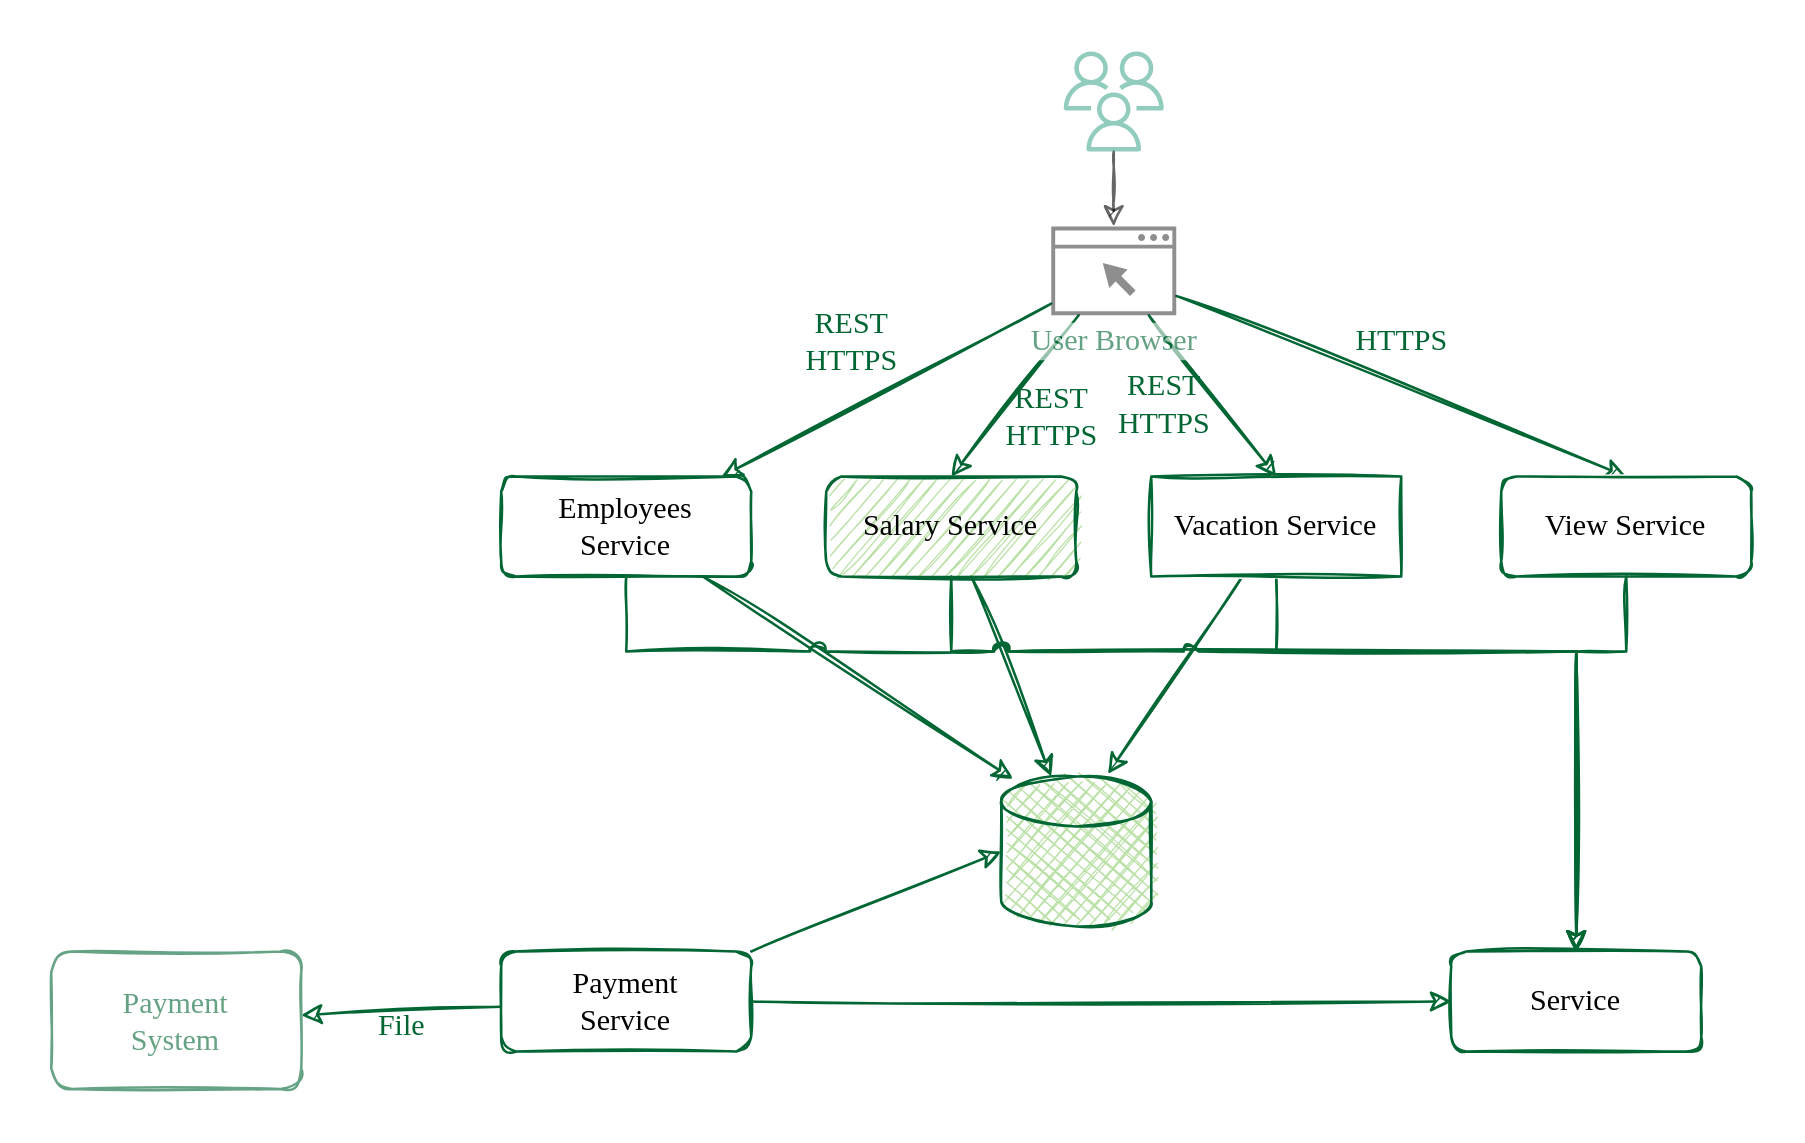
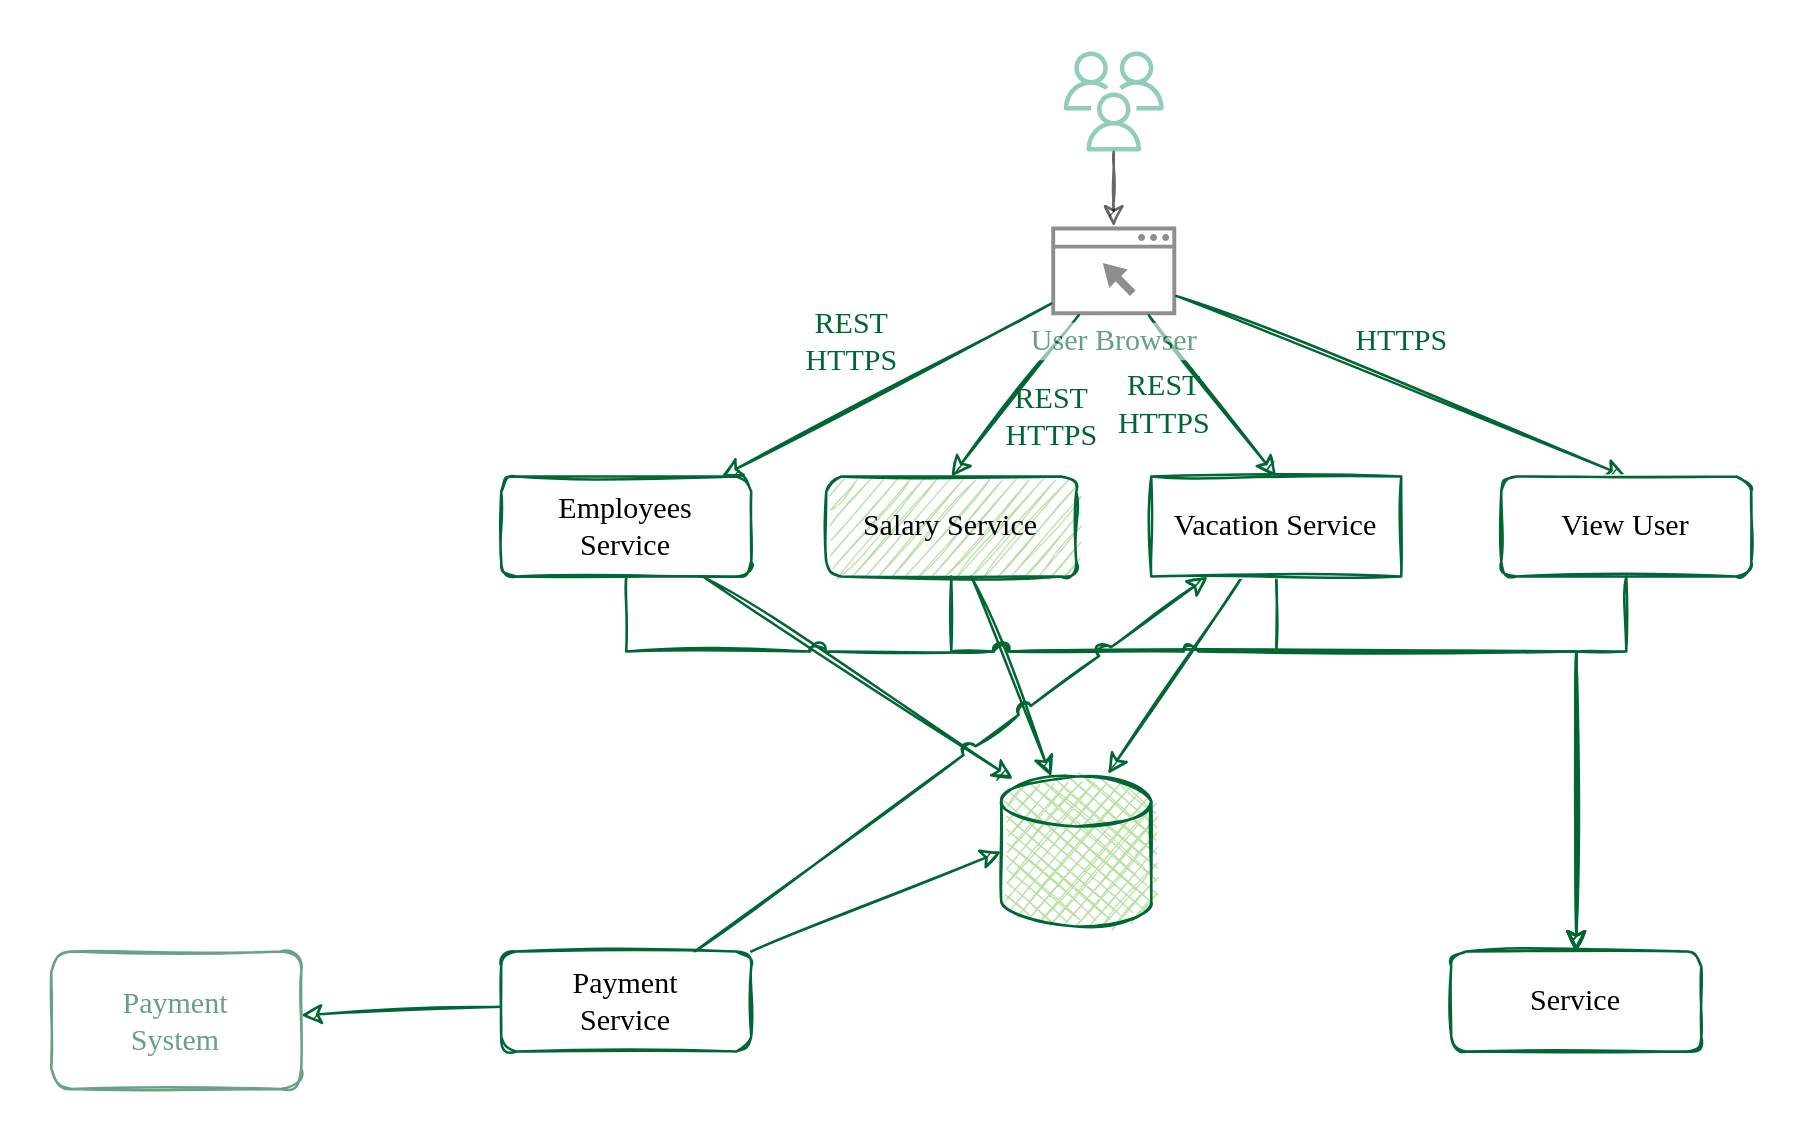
- <mxCell id="17" value="View Service" style="rounded=1;whiteSpace=wrap;html=1;strokeColor=#006633;sketch=1;fontFamily=Patrick Hand;fontSource=https%3A%2F%2Ffonts.googleapis.com%2Fcss%3Ffamily%3DPatrick%2BHand;" vertex="1" parent="1"><mxGeometry x="600" y="190" width="100" height="40" as="geometry" /></mxCell>
+ <mxCell id="17" value="View User" style="rounded=1;whiteSpace=wrap;html=1;strokeColor=#006633;sketch=1;fontFamily=Patrick Hand;fontSource=https%3A%2F%2Ffonts.googleapis.com%2Fcss%3Ffamily%3DPatrick%2BHand;" vertex="1" parent="1"><mxGeometry x="600" y="190" width="100" height="40" as="geometry" /></mxCell>
- <mxCell id="21" style="edgeStyle=none;rounded=0;sketch=1;jumpStyle=arc;orthogonalLoop=1;jettySize=auto;html=1;entryX=0;entryY=0.5;entryDx=0;entryDy=0;fontFamily=Patrick Hand;fontSource=https%3A%2F%2Ffonts.googleapis.com%2Fcss%3Ffamily%3DPatrick%2BHand;fontColor=#006633;strokeColor=#006633;" edge="1" parent="1" source="23" target="18"><mxGeometry relative="1" as="geometry" /></mxCell>
+ <mxCell id="21" style="edgeStyle=none;rounded=0;sketch=1;jumpStyle=arc;orthogonalLoop=1;jettySize=auto;html=1;fontFamily=Patrick Hand;fontSource=https%3A%2F%2Ffonts.googleapis.com%2Fcss%3Ffamily%3DPatrick%2BHand;fontColor=#006633;strokeColor=#006633;" edge="1" parent="1" source="23" target="15"><mxGeometry relative="1" as="geometry" /></mxCell>
- <mxCell id="34" value="File" style="text;html=1;align=center;verticalAlign=middle;resizable=0;points=[];autosize=1;fontColor=#006633;fontFamily=Patrick Hand;fontSource=https%3A%2F%2Ffonts.googleapis.com%2Fcss%3Ffamily%3DPatrick%2BHand;" vertex="1" parent="1"><mxGeometry x="145" y="400" width="30" height="20" as="geometry" /></mxCell>
